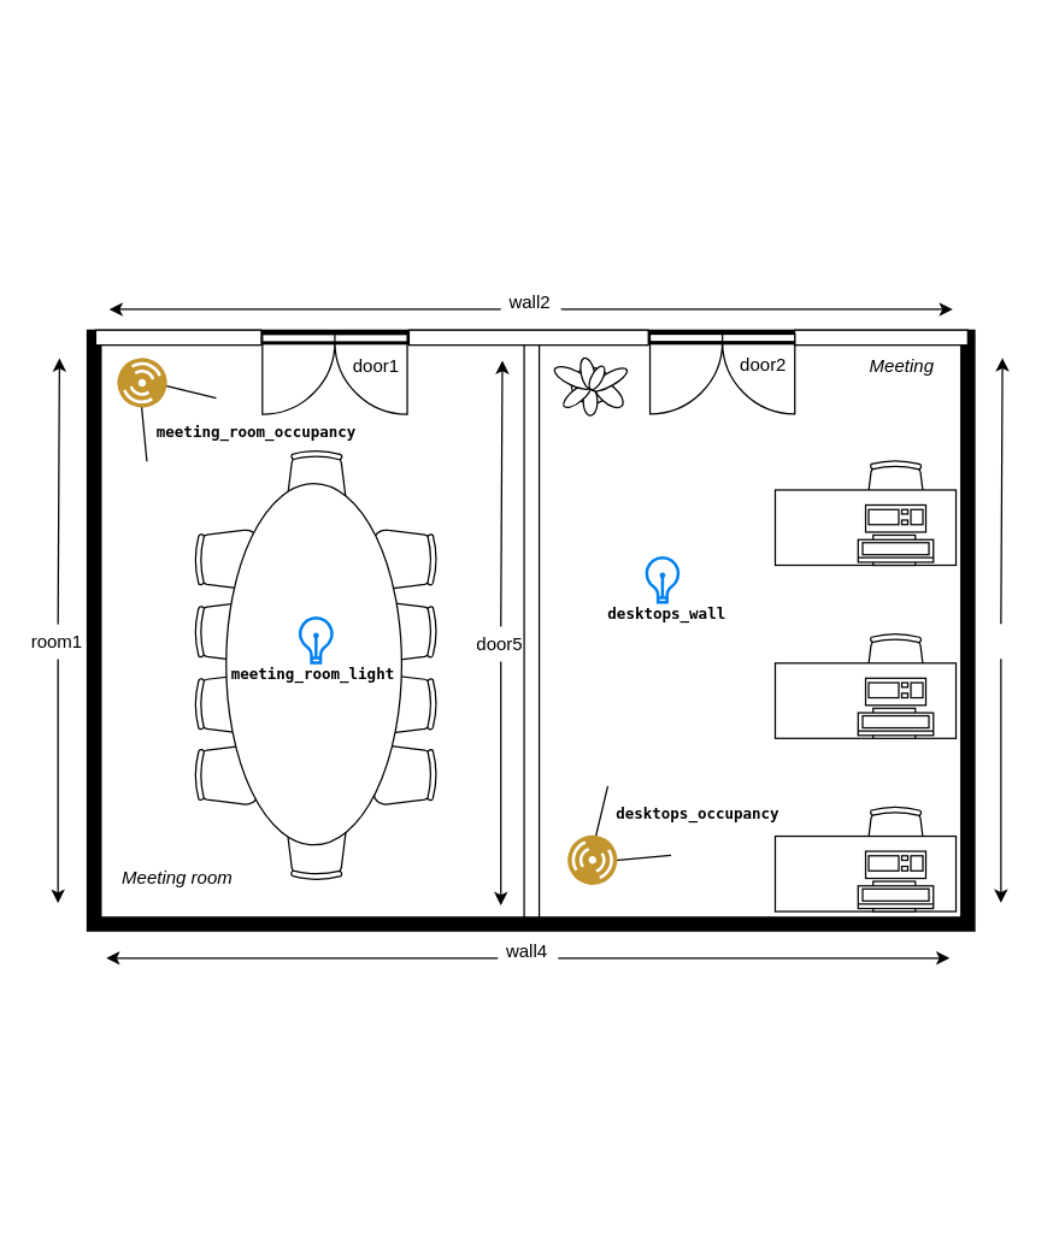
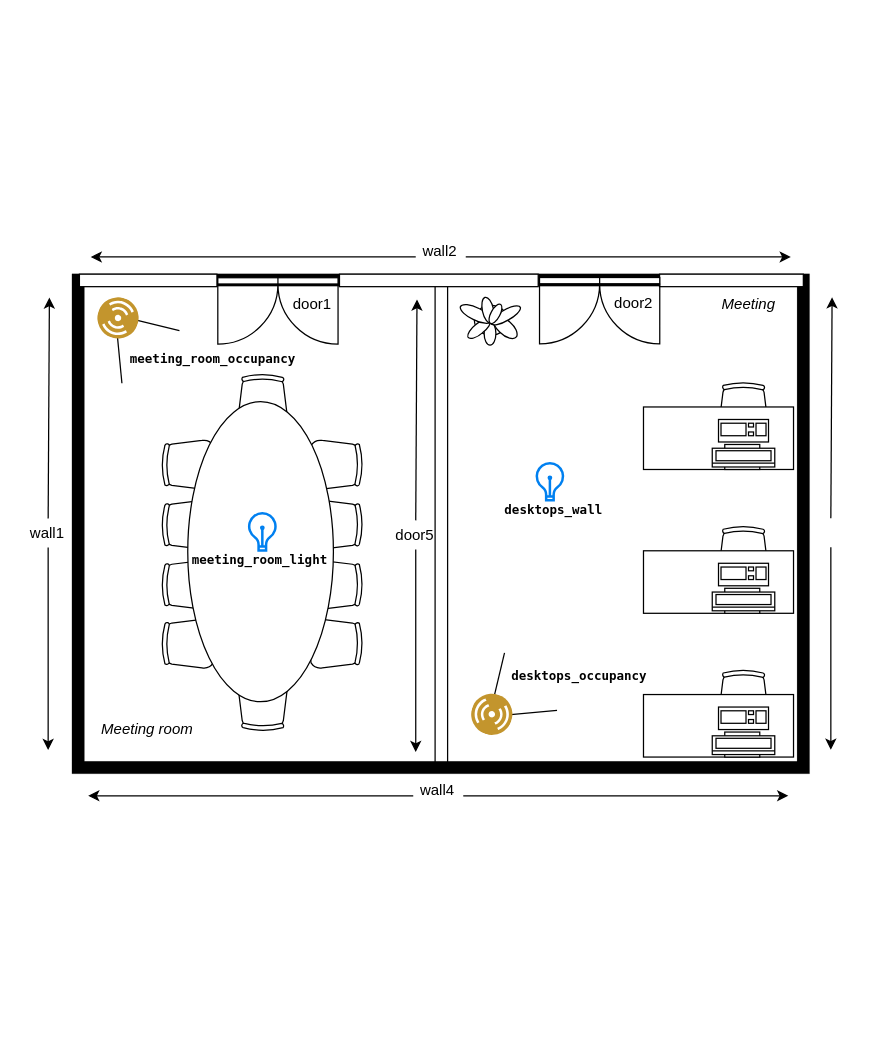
- <mxCell id="53" value="room1" style="text;html=1;strokeColor=none;fillColor=none;align=center;verticalAlign=middle;whiteSpace=wrap;rounded=0;fontSize=12;" vertex="1" parent="52"><mxGeometry y="176.13" width="35" height="25.05" as="geometry" /></mxCell>
+ <mxCell id="53" value="wall1" style="text;html=1;strokeColor=none;fillColor=none;align=center;verticalAlign=middle;whiteSpace=wrap;rounded=0;fontSize=12;" vertex="1" parent="52"><mxGeometry y="176.13" width="35" height="25.05" as="geometry" /></mxCell>
